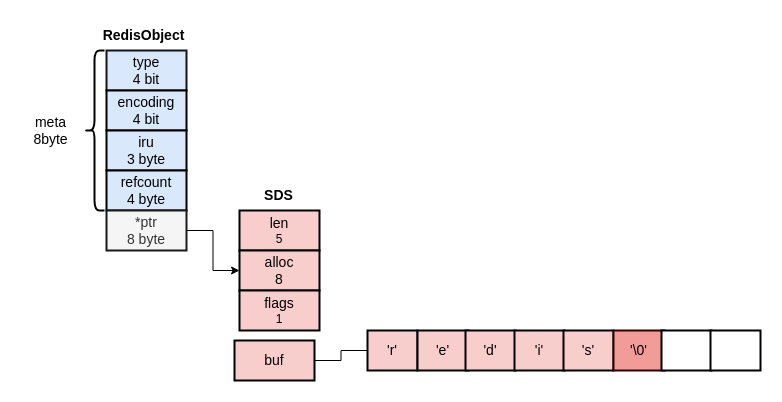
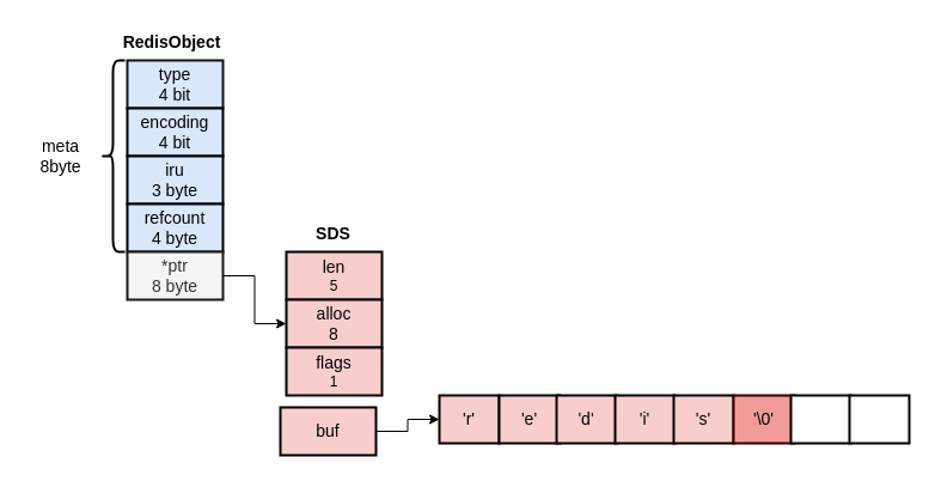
- <mxCell id="13" style="edgeStyle=orthogonalEdgeStyle;rounded=0;orthogonalLoop=1;jettySize=auto;html=1;exitX=1;exitY=0.5;exitDx=0;exitDy=0;endArrow=none;" edge="1" parent="1" source="14" target="15"><mxGeometry relative="1" as="geometry" /></mxCell>
+ <mxCell id="13" style="edgeStyle=orthogonalEdgeStyle;rounded=0;orthogonalLoop=1;jettySize=auto;html=1;exitX=1;exitY=0.5;exitDx=0;exitDy=0;" edge="1" parent="1" source="14" target="15"><mxGeometry relative="1" as="geometry" /></mxCell>
